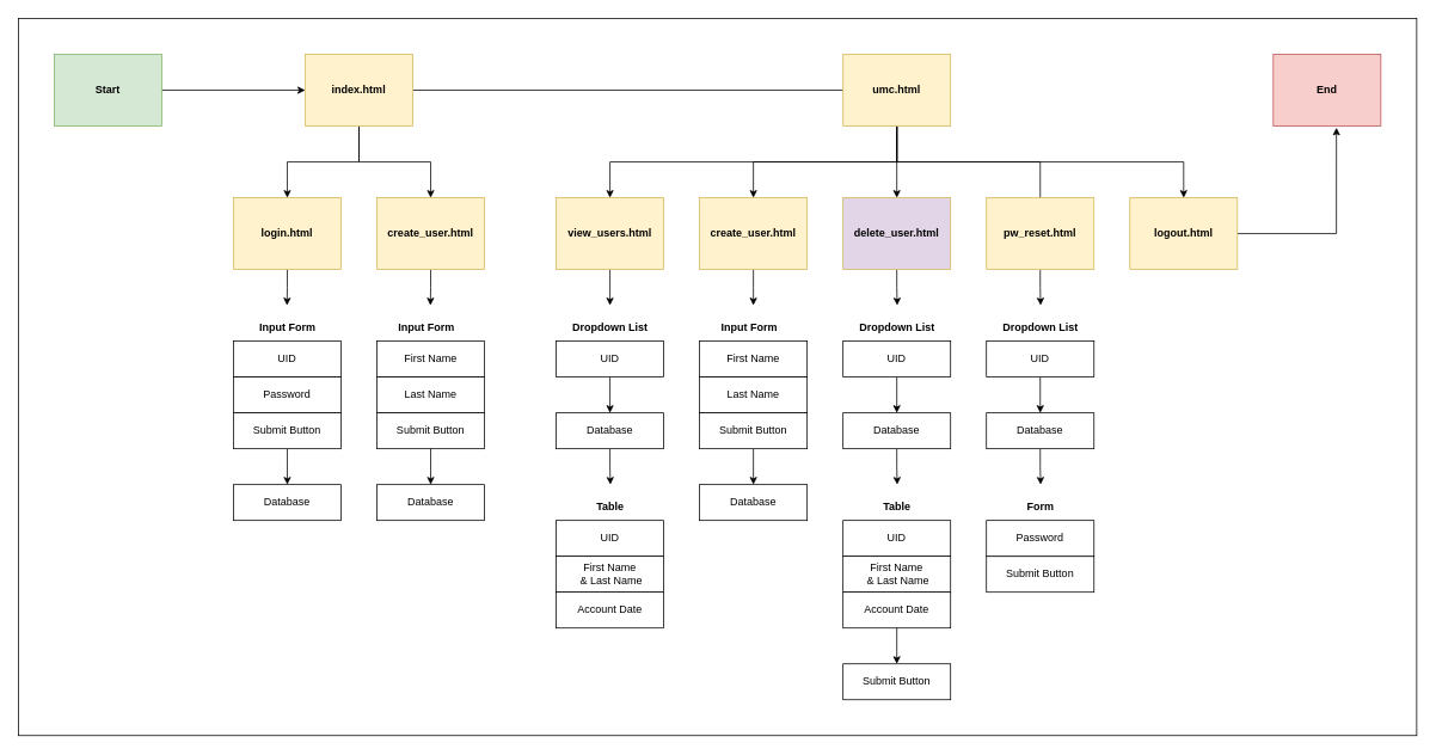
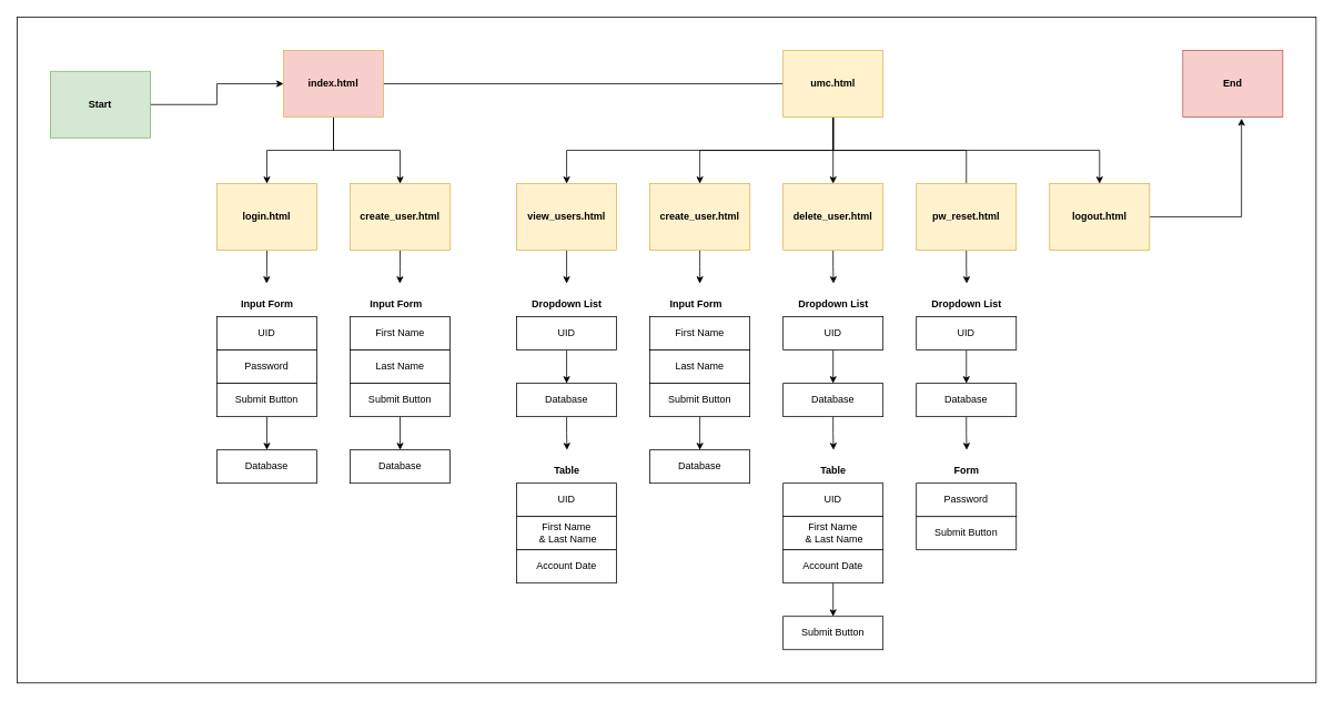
- <mxCell id="3" value="Start" style="rounded=0;whiteSpace=wrap;html=1;fontStyle=1;fillColor=#d5e8d4;strokeColor=#82b366;" parent="1" vertex="1"><mxGeometry x="60" y="60" width="120" height="80" as="geometry" /></mxCell>
+ <mxCell id="3" value="Start" style="rounded=0;whiteSpace=wrap;html=1;fontStyle=1;fillColor=#d5e8d4;strokeColor=#82b366;" parent="1" vertex="1"><mxGeometry x="60" y="85" width="120" height="80" as="geometry" /></mxCell>
- <mxCell id="7" value="&lt;div&gt;index.html&lt;/div&gt;" style="rounded=0;whiteSpace=wrap;html=1;fontStyle=1;fillColor=#fff2cc;strokeColor=#d6b656;" parent="1" vertex="1"><mxGeometry x="340" y="60" width="120" height="80" as="geometry" /></mxCell>
+ <mxCell id="7" value="&lt;div&gt;index.html&lt;/div&gt;" style="rounded=0;whiteSpace=wrap;html=1;fontStyle=1;fillColor=#f8cecc;strokeColor=#d6b656;" parent="1" vertex="1"><mxGeometry x="340" y="60" width="120" height="80" as="geometry" /></mxCell>
- <mxCell id="25" value="delete_user.html" style="rounded=0;whiteSpace=wrap;html=1;fontStyle=1;fillColor=#e1d5e7;strokeColor=#d6b656;" parent="1" vertex="1"><mxGeometry x="940" y="220" width="120" height="80" as="geometry" /></mxCell>
+ <mxCell id="25" value="delete_user.html" style="rounded=0;whiteSpace=wrap;html=1;fontStyle=1;fillColor=#fff2cc;strokeColor=#d6b656;" parent="1" vertex="1"><mxGeometry x="940" y="220" width="120" height="80" as="geometry" /></mxCell>
